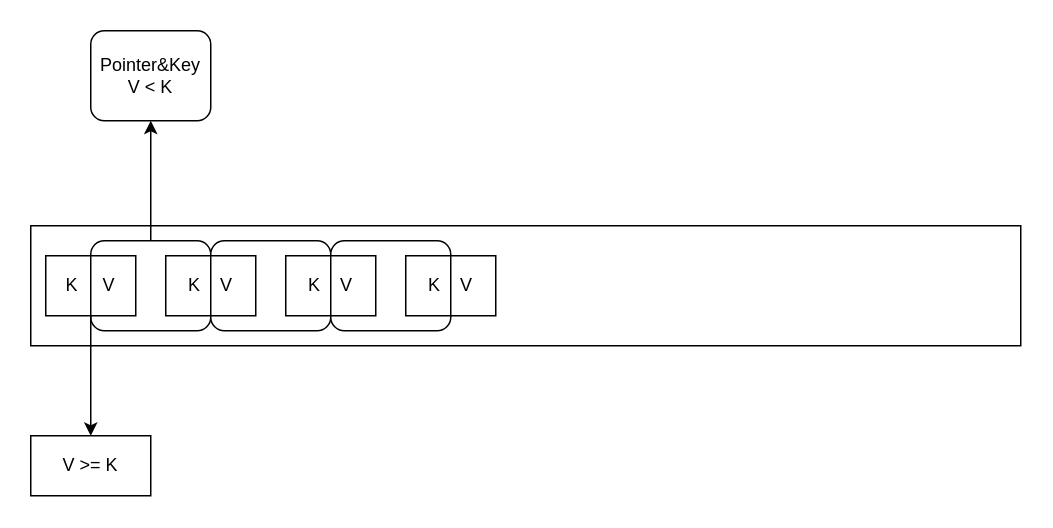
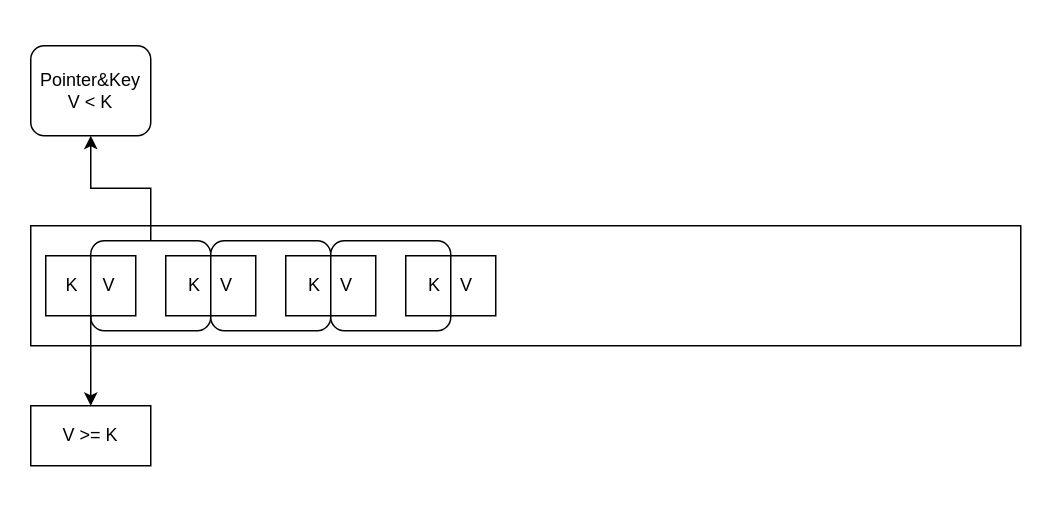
- <mxCell id="16" value="Pointer&amp;amp;Key&lt;br&gt;V &amp;lt; K" style="rounded=1;whiteSpace=wrap;html=1;" vertex="1" parent="1"><mxGeometry x="60" y="20" width="80" height="60" as="geometry" /></mxCell>
+ <mxCell id="16" value="Pointer&amp;amp;Key&lt;br&gt;V &amp;lt; K" style="rounded=1;whiteSpace=wrap;html=1;" vertex="1" parent="1"><mxGeometry x="20" y="30" width="80" height="60" as="geometry" /></mxCell>
- <mxCell id="17" value="V &amp;gt;= K" style="rounded=0;whiteSpace=wrap;html=1;" vertex="1" parent="1"><mxGeometry x="20" y="290" width="80" height="40" as="geometry" /></mxCell>
+ <mxCell id="17" value="V &amp;gt;= K" style="rounded=0;whiteSpace=wrap;html=1;" vertex="1" parent="1"><mxGeometry x="20" y="270" width="80" height="40" as="geometry" /></mxCell>
